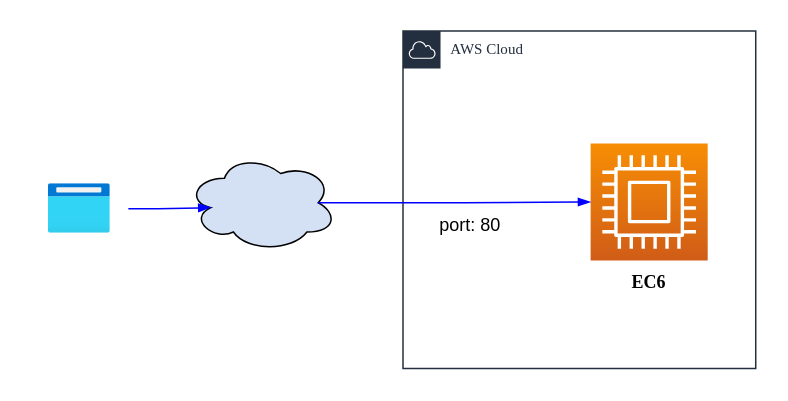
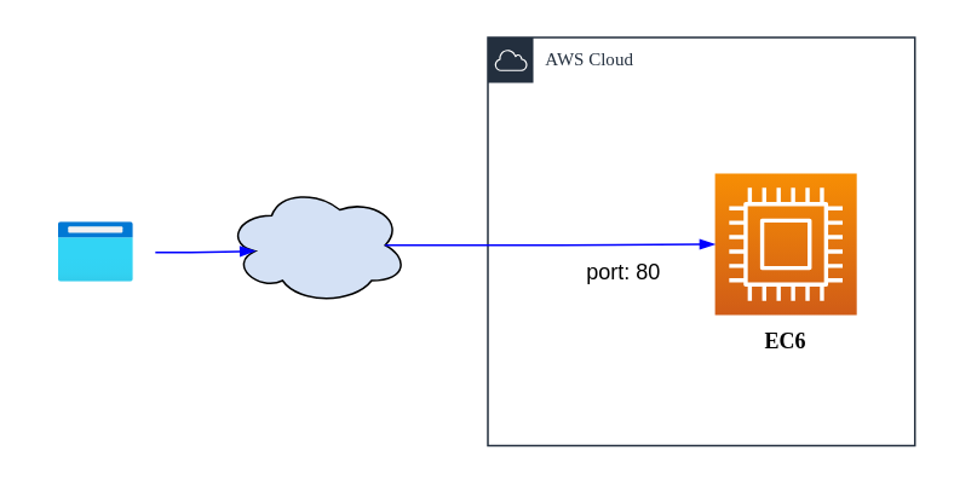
- <mxCell id="4" value="port: 80" style="text;html=1;strokeColor=none;fillColor=none;align=center;verticalAlign=middle;whiteSpace=wrap;rounded=0;" vertex="1" parent="3"><mxGeometry x="15" y="115" width="60" height="30" as="geometry" /></mxCell>
+ <mxCell id="4" value="port: 80" style="text;html=1;strokeColor=none;fillColor=none;align=center;verticalAlign=middle;whiteSpace=wrap;rounded=0;" vertex="1" parent="3"><mxGeometry x="45" y="115" width="60" height="30" as="geometry" /></mxCell>
